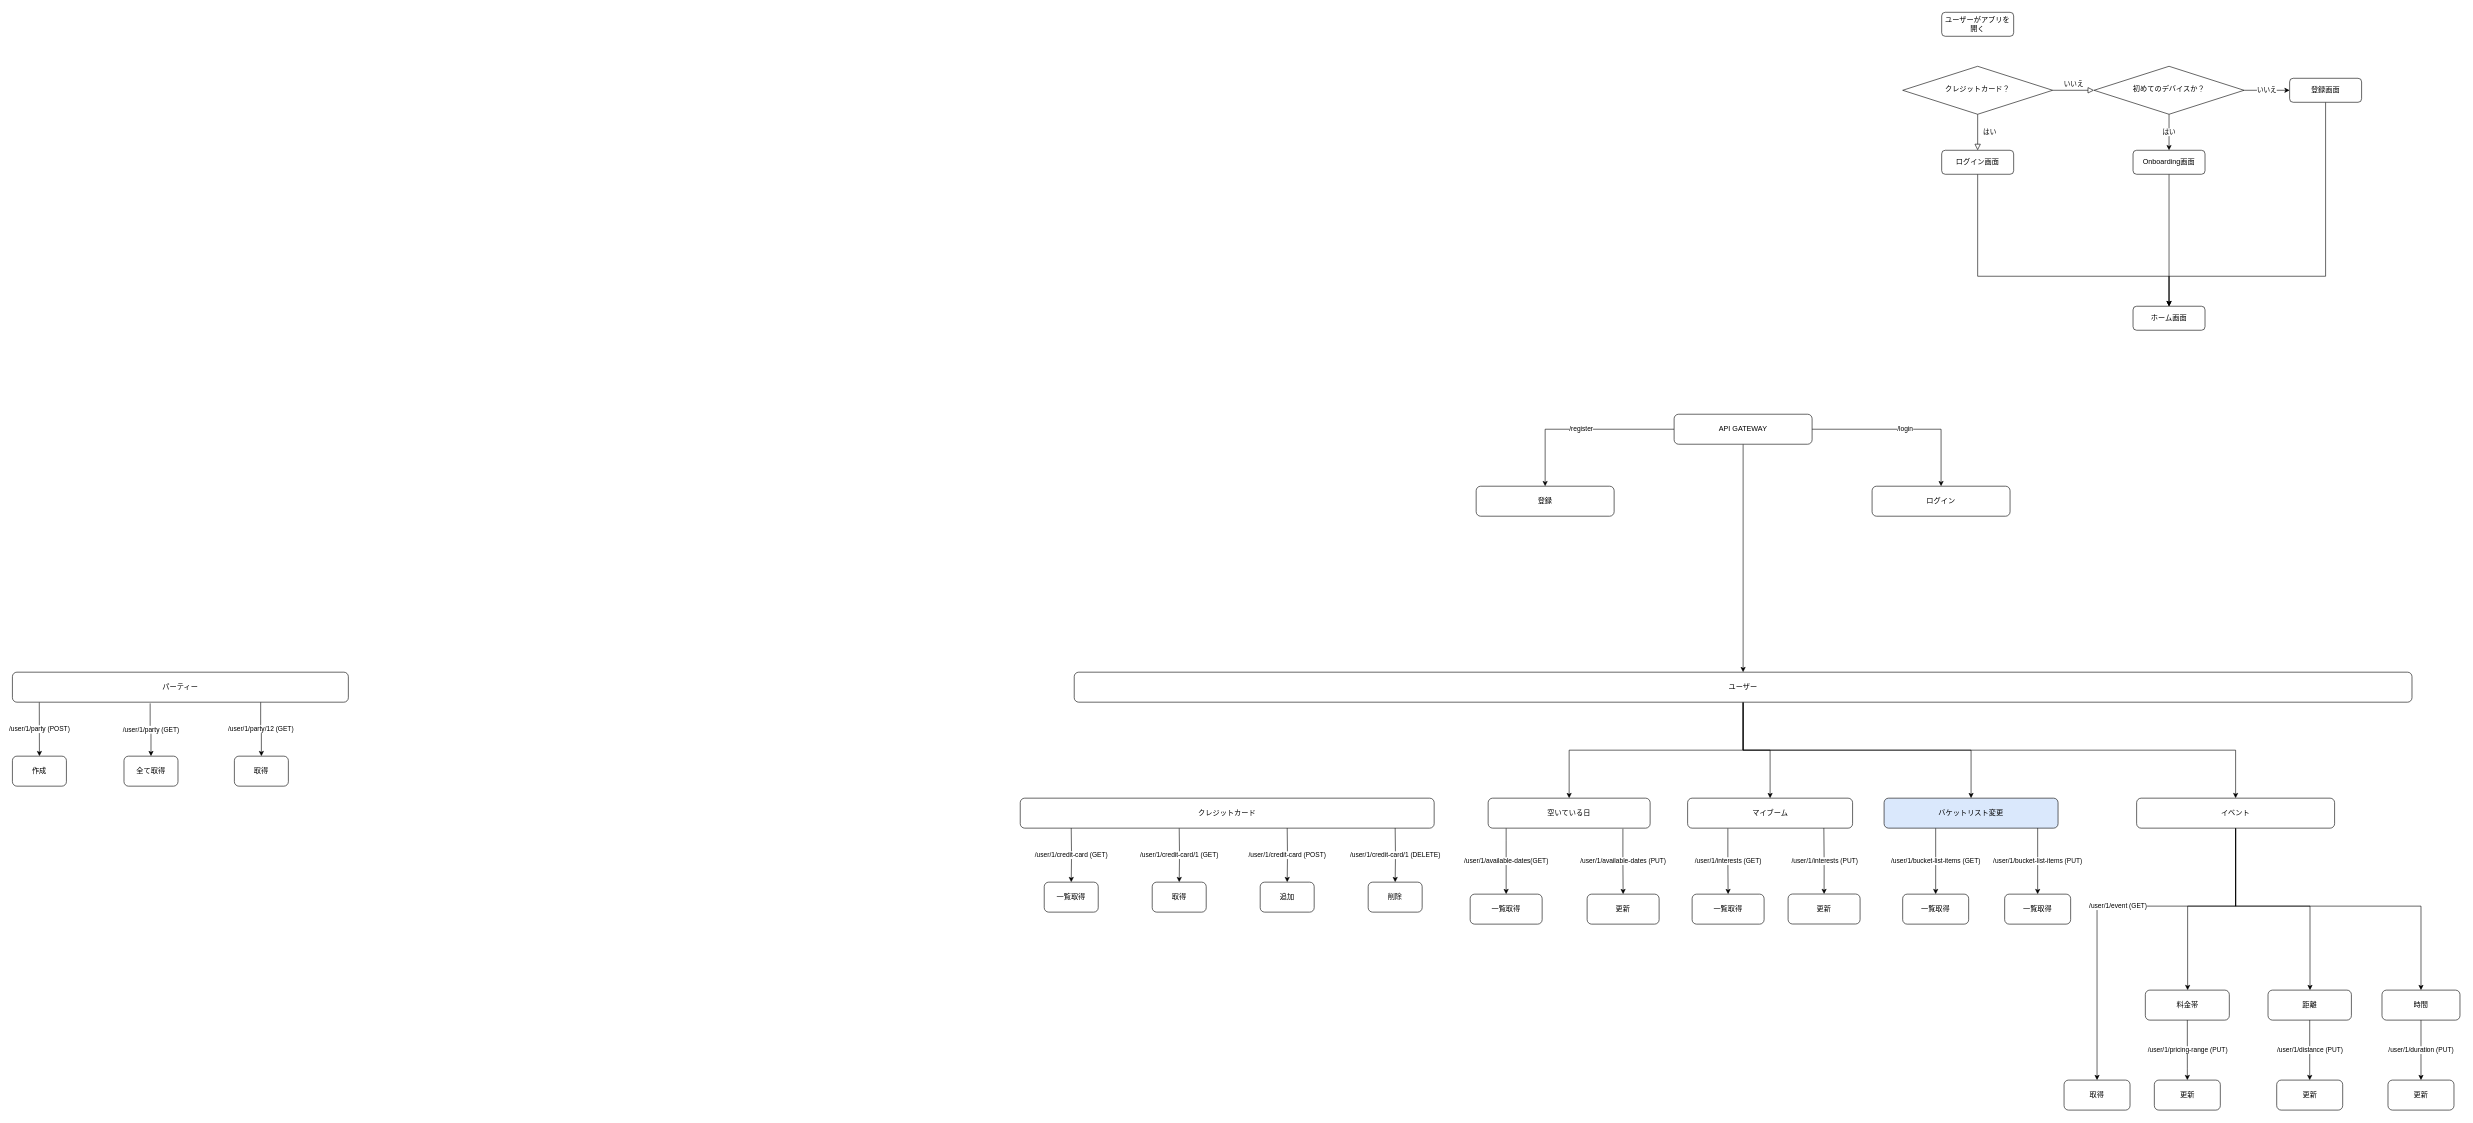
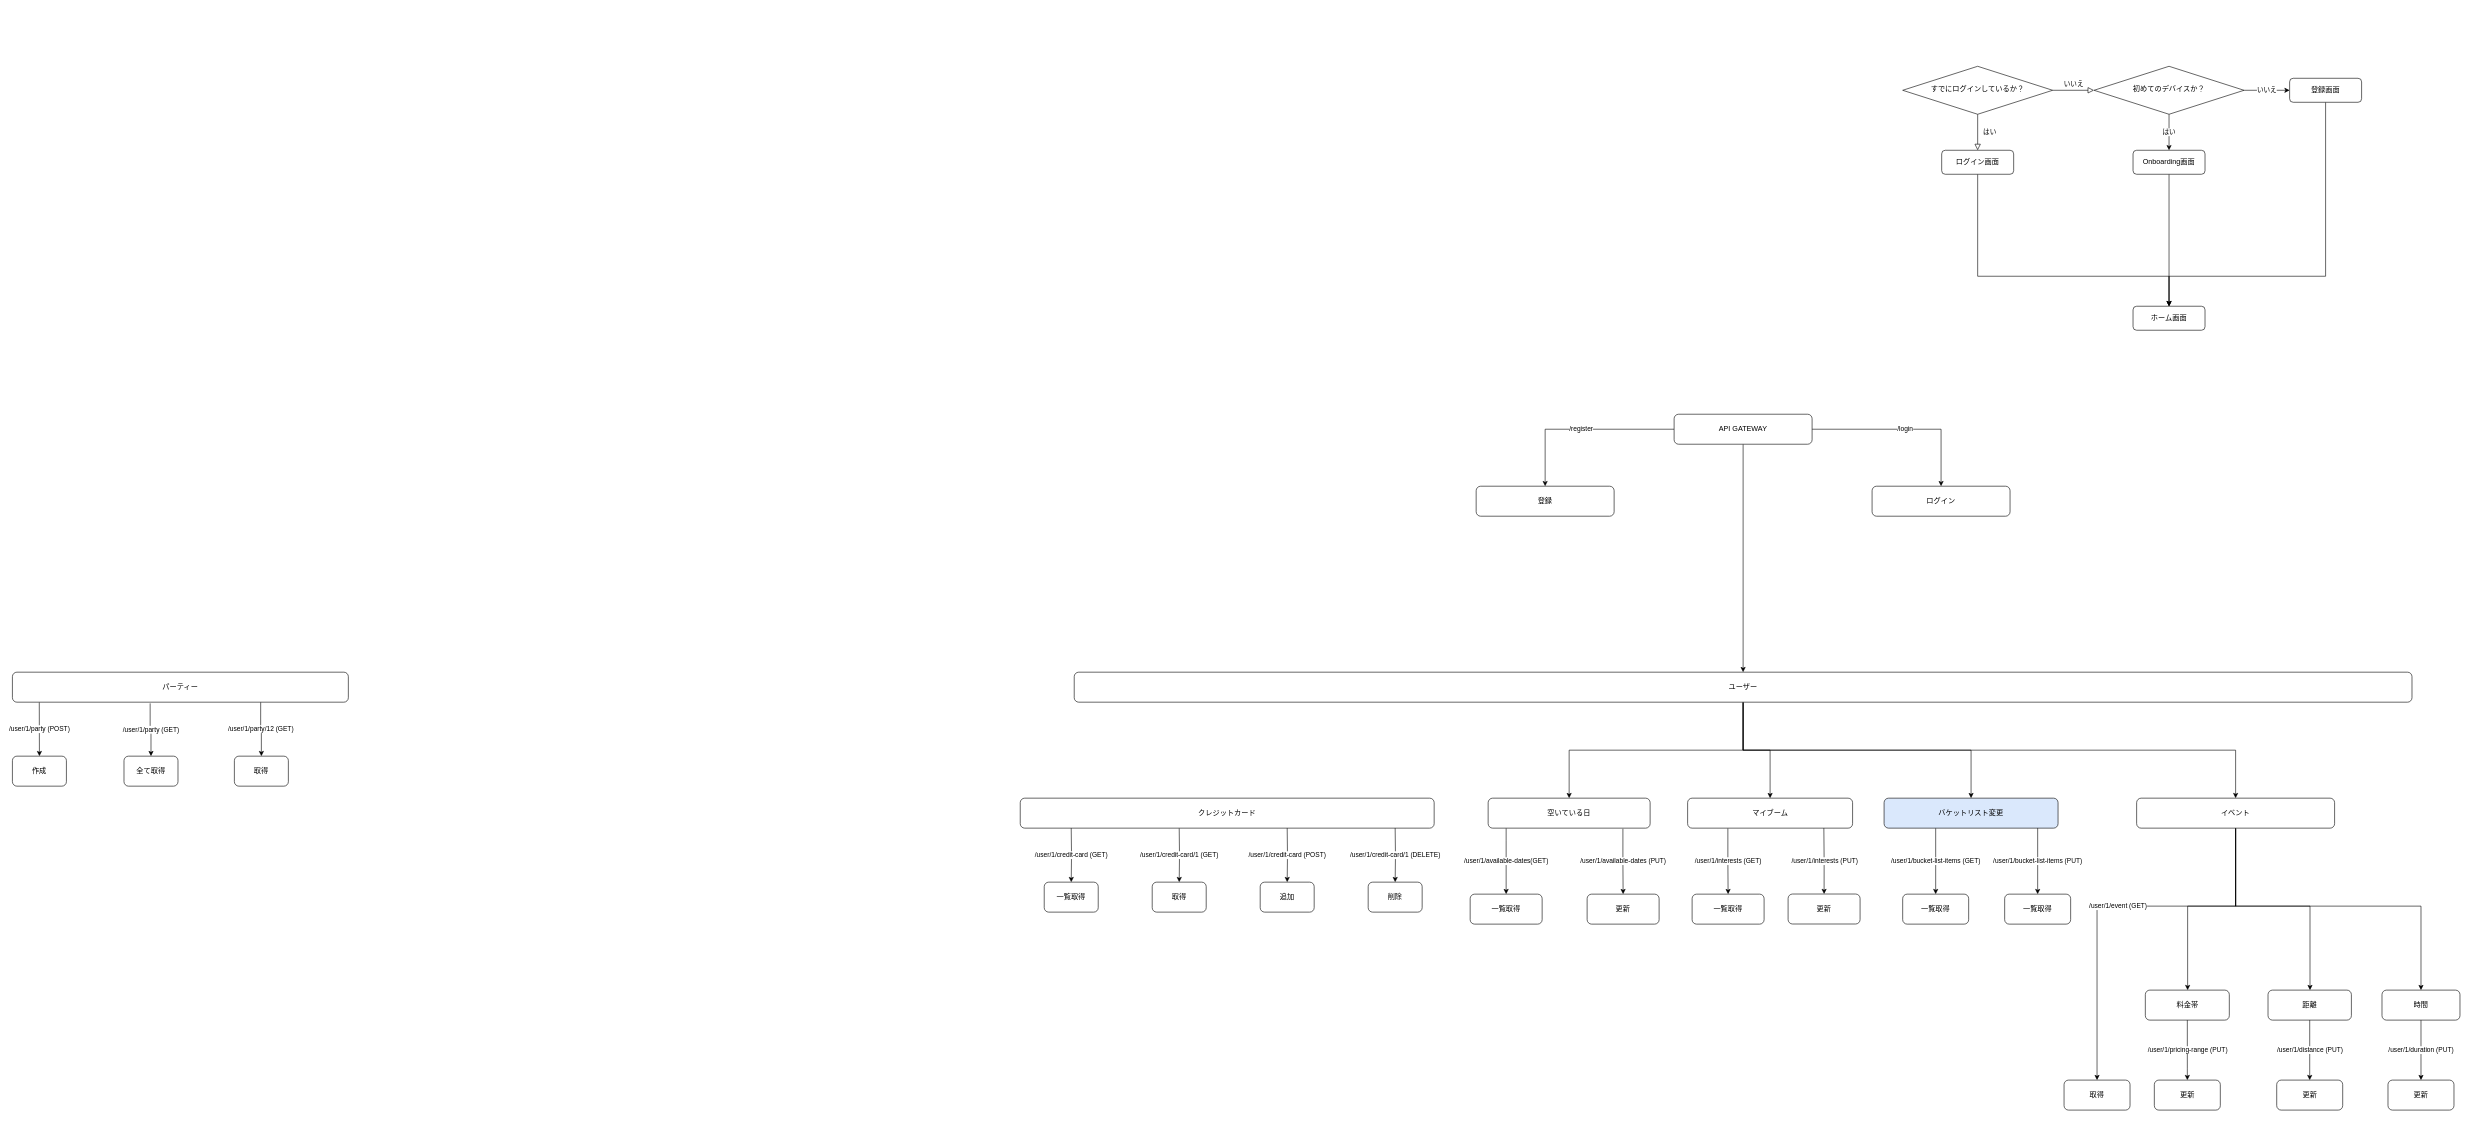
- <mxCell id="2" value="ユーザーがアプリを開く" style="rounded=1;whiteSpace=wrap;html=1;fontSize=12;glass=0;strokeWidth=1;shadow=0;" parent="1" vertex="1"><mxGeometry x="3236" y="20" width="120" height="40" as="geometry" /></mxCell>
- <mxCell id="5" value="クレジットカード？" style="rhombus;whiteSpace=wrap;html=1;shadow=0;fontFamily=Helvetica;fontSize=12;align=center;strokeWidth=1;spacing=6;spacingTop=-4;" parent="1" vertex="1"><mxGeometry x="3171" y="110" width="250" height="80" as="geometry" /></mxCell>
+ <mxCell id="5" value="すでにログインしているか？" style="rhombus;whiteSpace=wrap;html=1;shadow=0;fontFamily=Helvetica;fontSize=12;align=center;strokeWidth=1;spacing=6;spacingTop=-4;" parent="1" vertex="1"><mxGeometry x="3171" y="110" width="250" height="80" as="geometry" /></mxCell>
